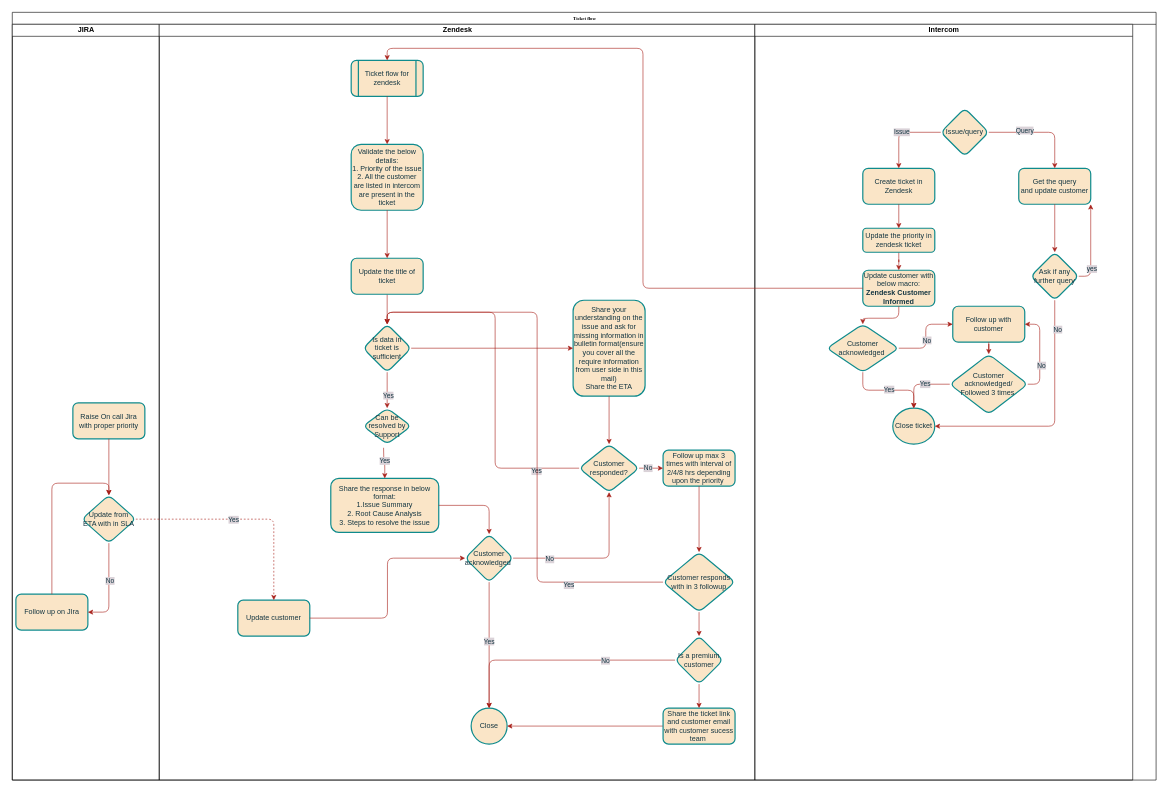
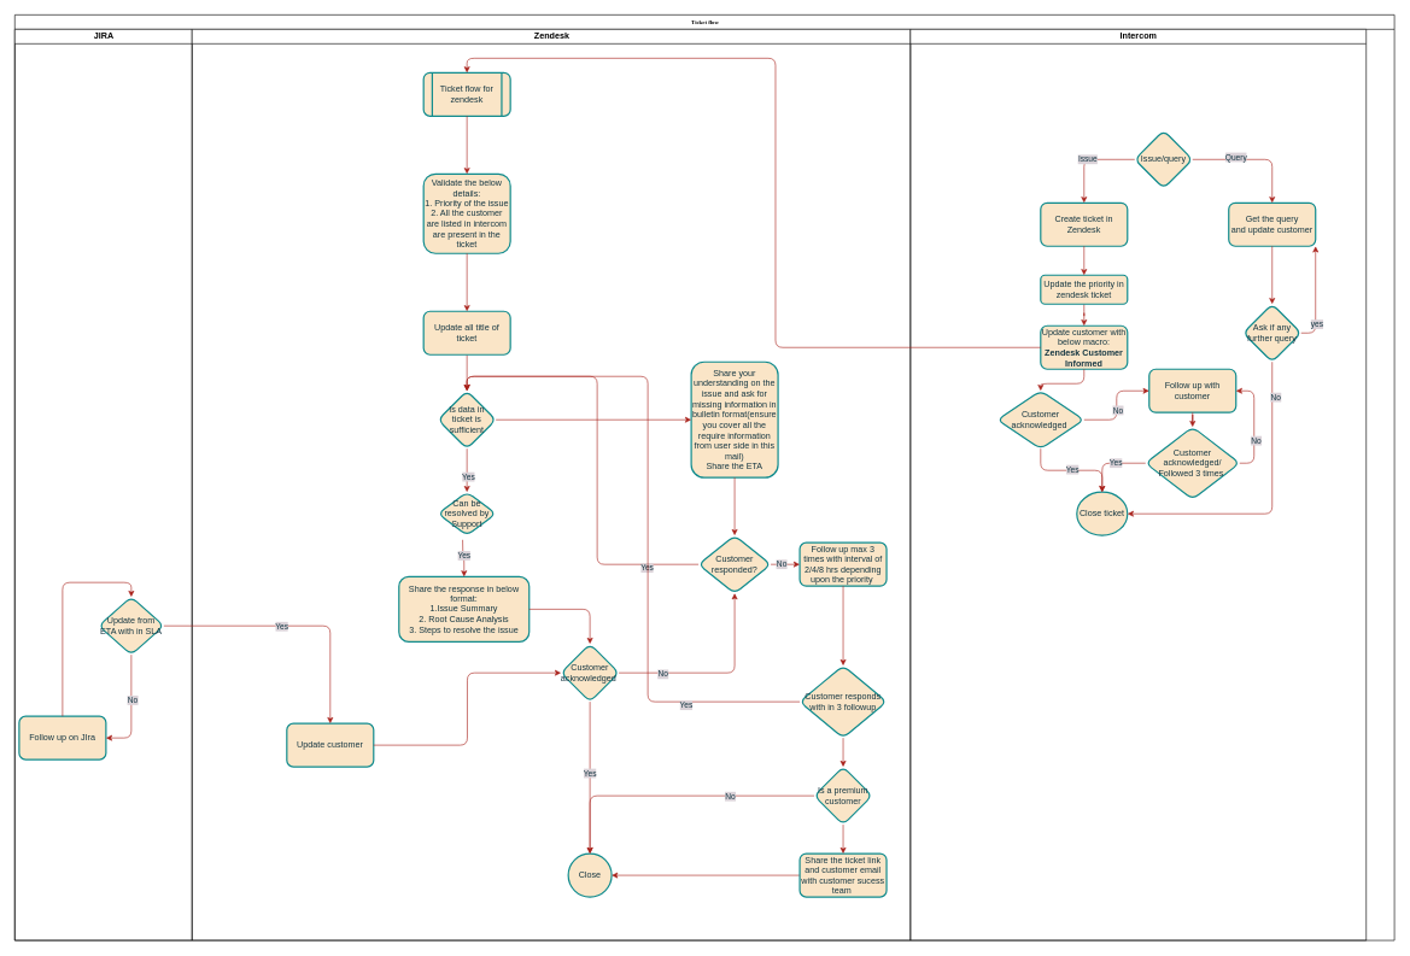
- <mxCell id="20" value="Update the title of ticket" style="html=1;strokeWidth=2;fillColor=#FAE5C7;strokeColor=#0F8B8D;fontColor=#143642;rounded=1;labelBorderColor=none;whiteSpace=wrap;" vertex="1" parent="11"><mxGeometry x="320" y="390" width="120" height="60" as="geometry" /></mxCell>
+ <mxCell id="20" value="Update all title of ticket" style="html=1;strokeWidth=2;fillColor=#FAE5C7;strokeColor=#0F8B8D;fontColor=#143642;rounded=1;labelBorderColor=none;whiteSpace=wrap;" vertex="1" parent="11"><mxGeometry x="320" y="390" width="120" height="60" as="geometry" /></mxCell>
- <mxCell id="4" value="Raise On call Jira with proper priority" style="html=1;strokeWidth=2;fillColor=#FAE5C7;strokeColor=#0F8B8D;fontColor=#143642;rounded=1;labelBorderColor=none;whiteSpace=wrap;" vertex="1" parent="3"><mxGeometry x="101" y="631" width="120" height="60" as="geometry" /></mxCell>
- <mxCell id="7" value="" style="edgeStyle=orthogonalEdgeStyle;rounded=1;orthogonalLoop=1;jettySize=auto;html=1;labelBackgroundColor=#DAD2D8;strokeColor=#A8201A;fontColor=#143642;labelBorderColor=none;" edge="1" parent="3" source="4" target="6"><mxGeometry relative="1" as="geometry" /></mxCell>
- <mxCell id="87" value="" style="edgeStyle=orthogonalEdgeStyle;rounded=1;orthogonalLoop=1;jettySize=auto;html=1;labelBackgroundColor=#DAD2D8;strokeColor=#A8201A;fontColor=#143642;labelBorderColor=none;dashed=1;" edge="1" parent="2" source="6" target="49"><mxGeometry relative="1" as="geometry" /></mxCell>
+ <mxCell id="87" value="" style="edgeStyle=orthogonalEdgeStyle;rounded=1;orthogonalLoop=1;jettySize=auto;html=1;labelBackgroundColor=#DAD2D8;strokeColor=#A8201A;fontColor=#143642;labelBorderColor=none;" edge="1" parent="2" source="6" target="49"><mxGeometry relative="1" as="geometry" /></mxCell>
